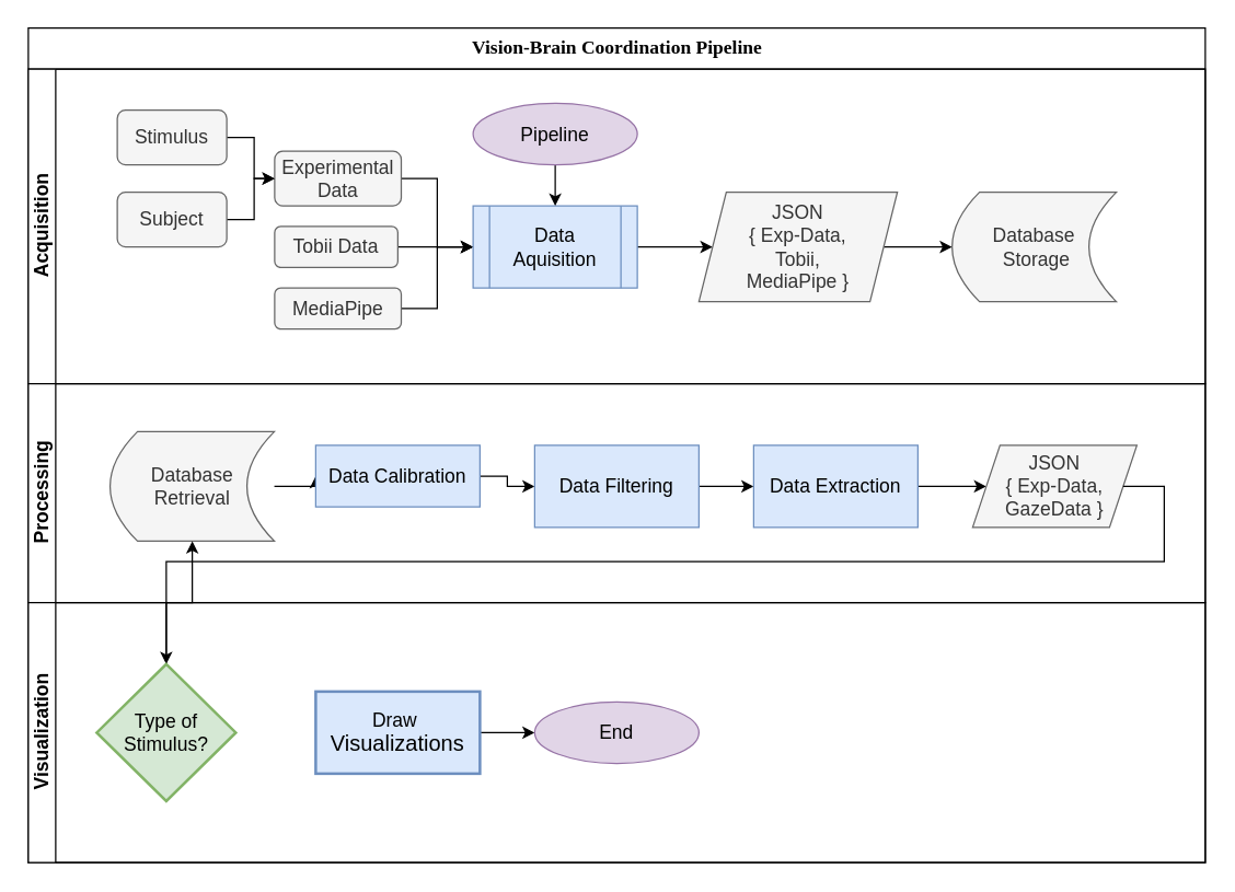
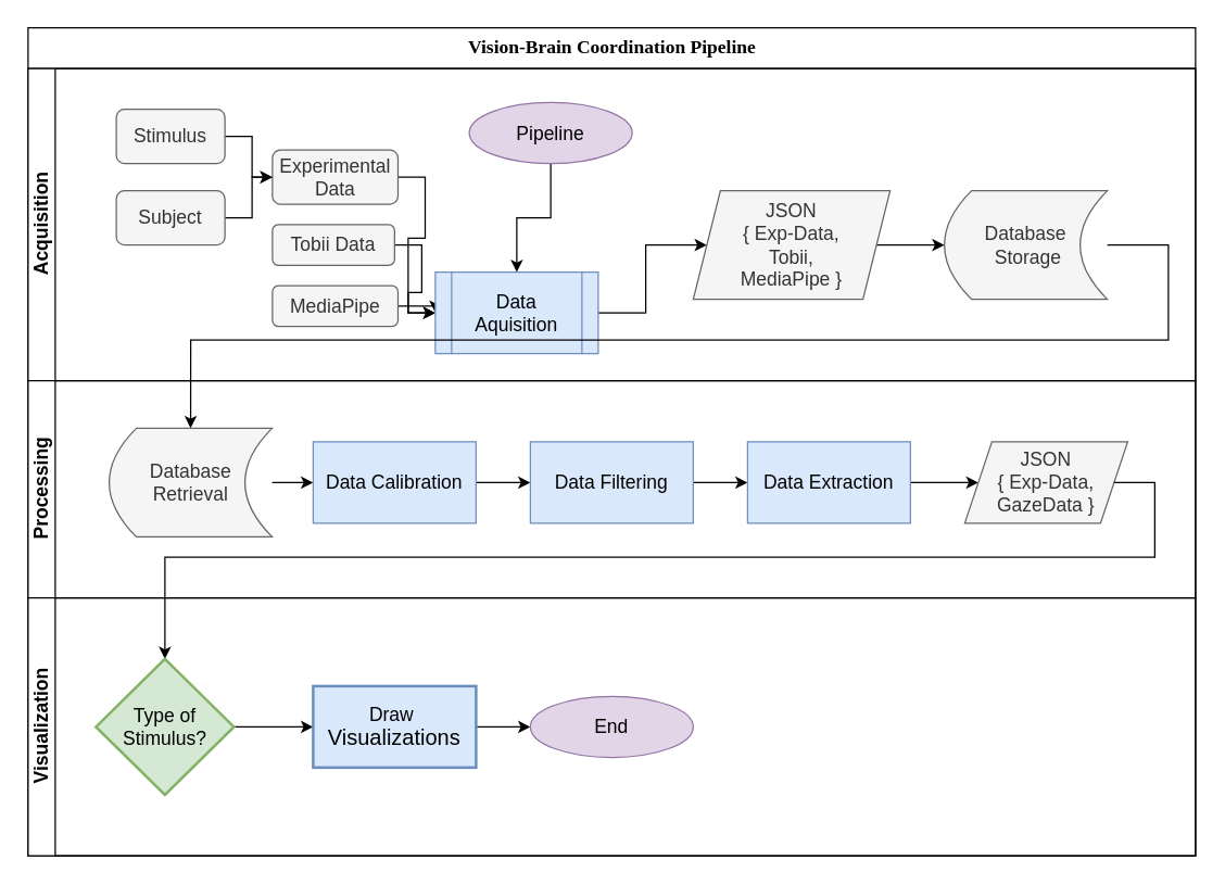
- <mxCell id="15" value="&lt;div style=&quot;font-size: 14px;&quot;&gt;&lt;font style=&quot;font-size: 14px;&quot;&gt;Data&lt;br&gt;&lt;/font&gt;&lt;/div&gt;&lt;div style=&quot;font-size: 14px;&quot;&gt;&lt;font style=&quot;font-size: 14px;&quot;&gt;Aquisition&lt;/font&gt;&lt;/div&gt;" style="shape=process;whiteSpace=wrap;html=1;backgroundOutline=1;fillColor=#dae8fc;strokeColor=#6c8ebf;" vertex="1" parent="3"><mxGeometry x="325" y="100" width="120" height="60" as="geometry" /></mxCell>
+ <mxCell id="15" value="&lt;div style=&quot;font-size: 14px;&quot;&gt;&lt;font style=&quot;font-size: 14px;&quot;&gt;Data&lt;br&gt;&lt;/font&gt;&lt;/div&gt;&lt;div style=&quot;font-size: 14px;&quot;&gt;&lt;font style=&quot;font-size: 14px;&quot;&gt;Aquisition&lt;/font&gt;&lt;/div&gt;" style="shape=process;whiteSpace=wrap;html=1;backgroundOutline=1;fillColor=#dae8fc;strokeColor=#6c8ebf;" vertex="1" parent="3"><mxGeometry x="300" y="150" width="120" height="60" as="geometry" /></mxCell>
+ <mxCell id="31" style="edgeStyle=orthogonalEdgeStyle;rounded=0;orthogonalLoop=1;jettySize=auto;html=1;exitX=1;exitY=0.5;exitDx=0;exitDy=0;entryX=0.5;entryY=0;entryDx=0;entryDy=0;" edge="1" parent="2" source="18" target="23"><mxGeometry relative="1" as="geometry"><Array as="points"><mxPoint x="840" y="160" /><mxPoint x="840" y="230" /><mxPoint x="120" y="230" /></Array></mxGeometry></mxCell>
- <mxCell id="25" value="&lt;font style=&quot;font-size: 14px;&quot;&gt;Data Calibration&lt;/font&gt;" style="rounded=0;whiteSpace=wrap;html=1;fillColor=#dae8fc;strokeColor=#6c8ebf;" vertex="1" parent="21"><mxGeometry x="210" y="45" width="120" height="45" as="geometry" /></mxCell>
+ <mxCell id="25" value="&lt;font style=&quot;font-size: 14px;&quot;&gt;Data Calibration&lt;/font&gt;" style="rounded=0;whiteSpace=wrap;html=1;fillColor=#dae8fc;strokeColor=#6c8ebf;" vertex="1" parent="21"><mxGeometry x="210" y="45" width="120" height="60" as="geometry" /></mxCell>
- <mxCell id="34" value="" style="edgeStyle=orthogonalEdgeStyle;rounded=0;orthogonalLoop=1;jettySize=auto;html=1;" edge="1" parent="33" source="35" target="23"><mxGeometry relative="1" as="geometry" /></mxCell>
+ <mxCell id="34" value="" style="edgeStyle=orthogonalEdgeStyle;rounded=0;orthogonalLoop=1;jettySize=auto;html=1;" edge="1" parent="33" source="35" target="37"><mxGeometry relative="1" as="geometry" /></mxCell>
